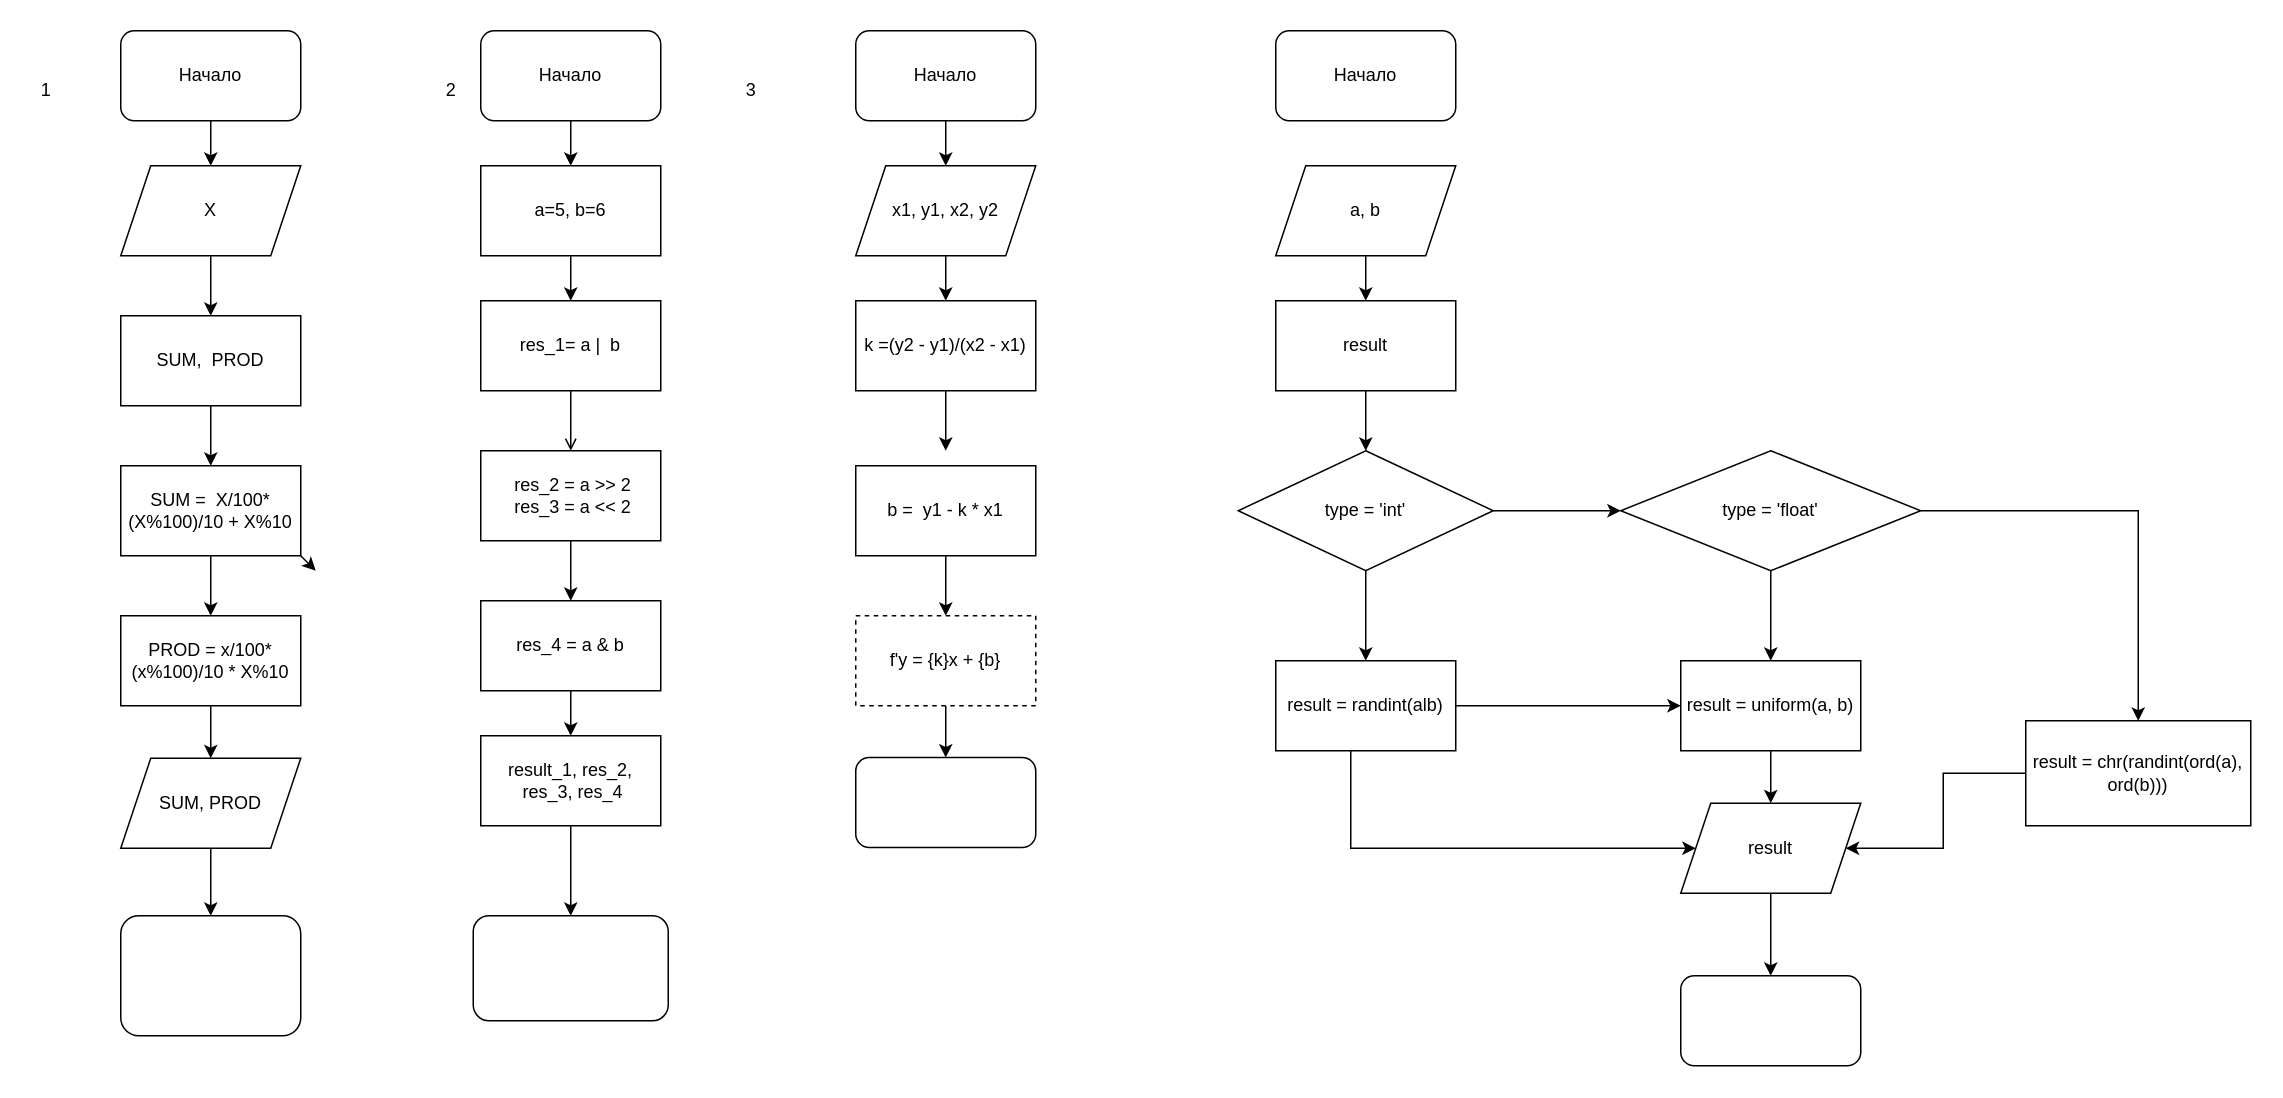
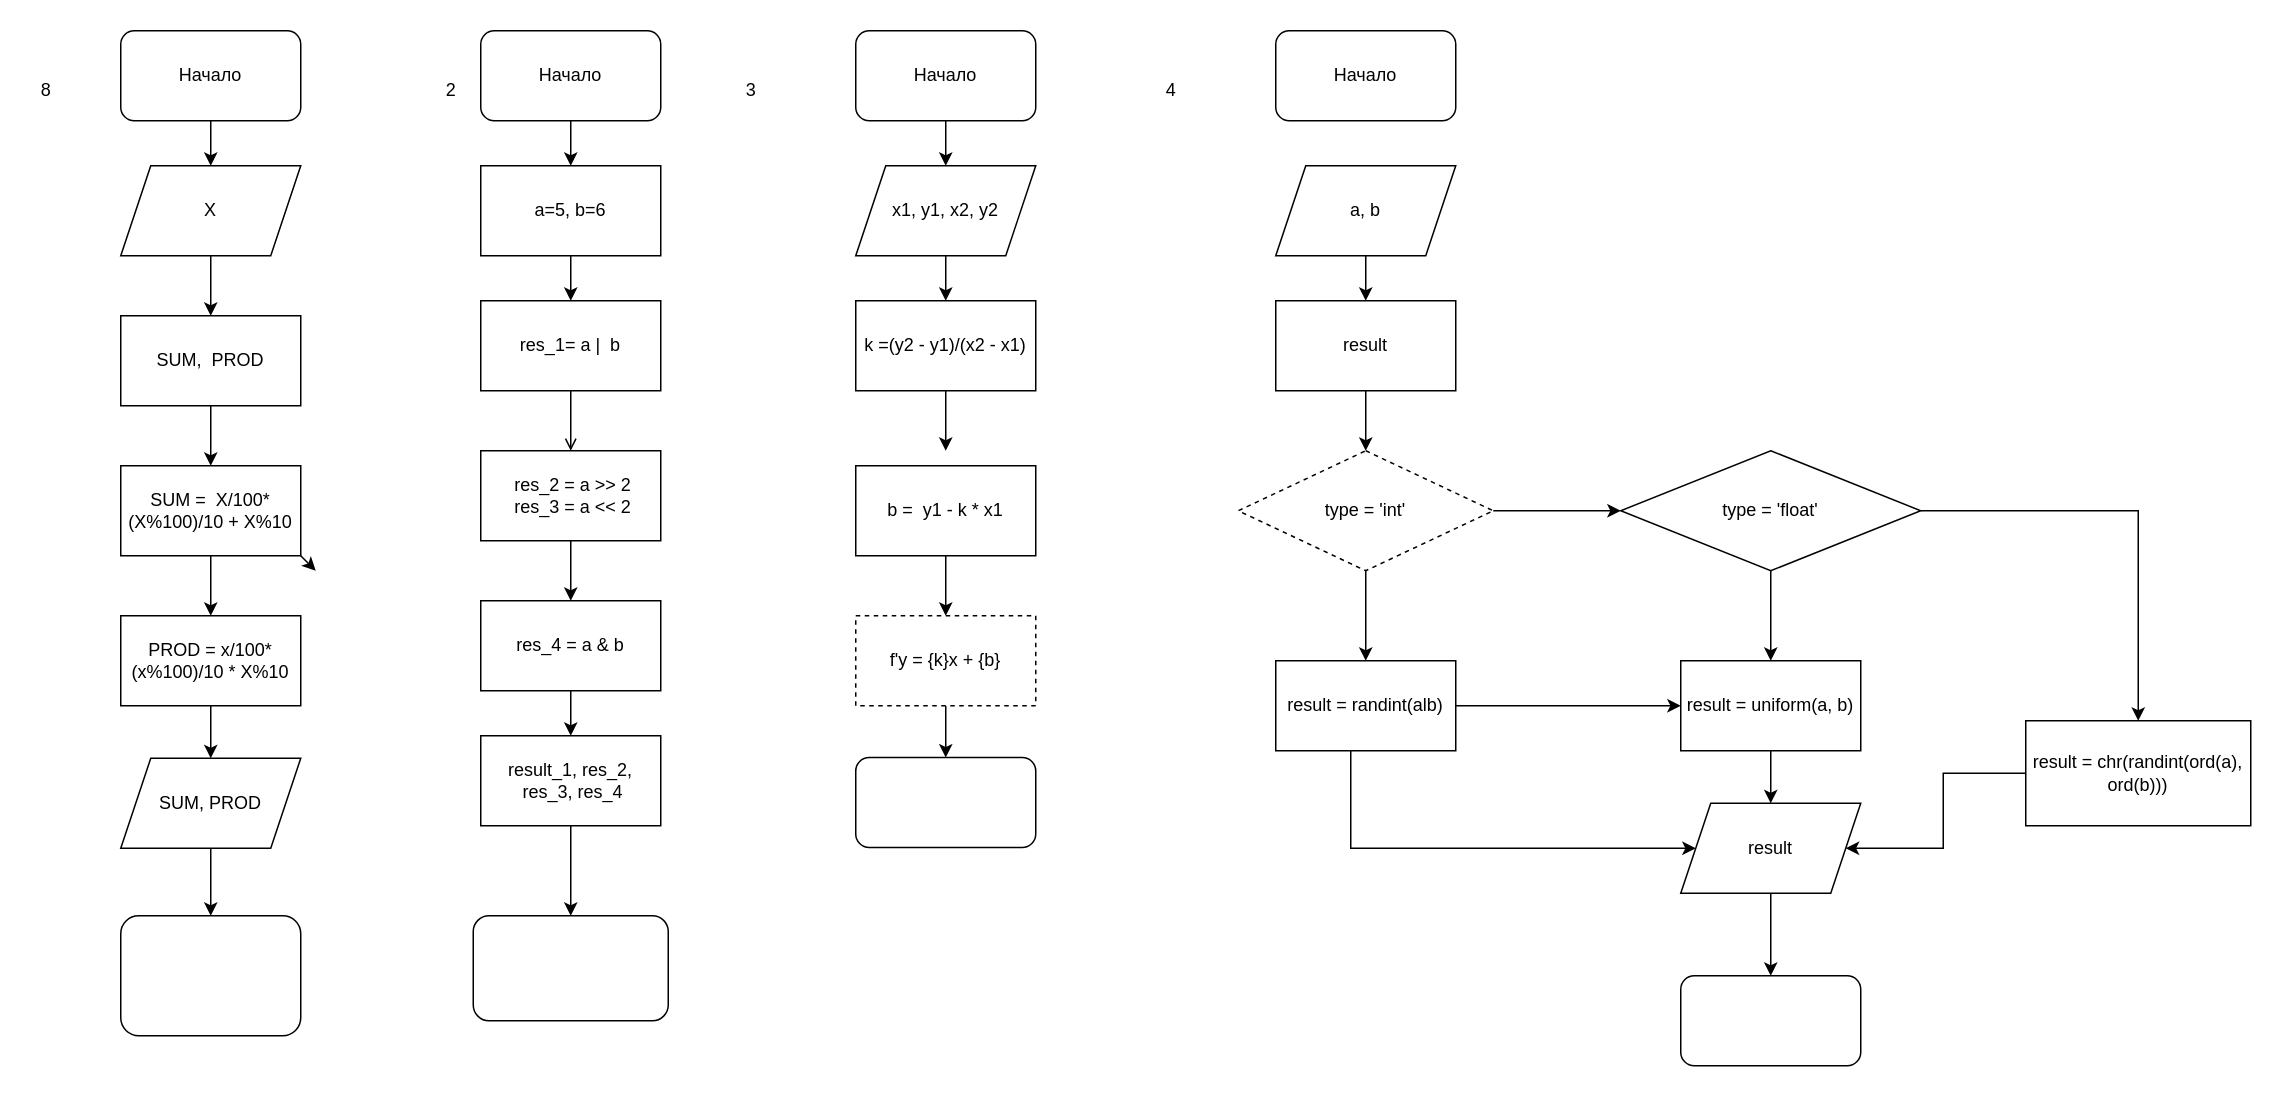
- <mxCell id="16" value="1" style="text;html=1;align=center;verticalAlign=middle;resizable=0;points=[];autosize=1;strokeColor=none;" vertex="1" parent="1"><mxGeometry x="20" y="50" width="20" height="20" as="geometry" /></mxCell>
+ <mxCell id="16" value="8" style="text;html=1;align=center;verticalAlign=middle;resizable=0;points=[];autosize=1;strokeColor=none;" vertex="1" parent="1"><mxGeometry x="20" y="50" width="20" height="20" as="geometry" /></mxCell>
+ <mxCell id="43" value="4" style="text;html=1;align=center;verticalAlign=middle;resizable=0;points=[];autosize=1;strokeColor=none;" vertex="1" parent="1"><mxGeometry x="770" y="50" width="20" height="20" as="geometry" /></mxCell>
- <mxCell id="51" value="type = 'int'" style="rhombus;whiteSpace=wrap;html=1;" vertex="1" parent="1"><mxGeometry x="825" y="300" width="170" height="80" as="geometry" /></mxCell>
+ <mxCell id="51" value="type = 'int'" style="rhombus;whiteSpace=wrap;html=1;dashed=1;" vertex="1" parent="1"><mxGeometry x="825" y="300" width="170" height="80" as="geometry" /></mxCell>
